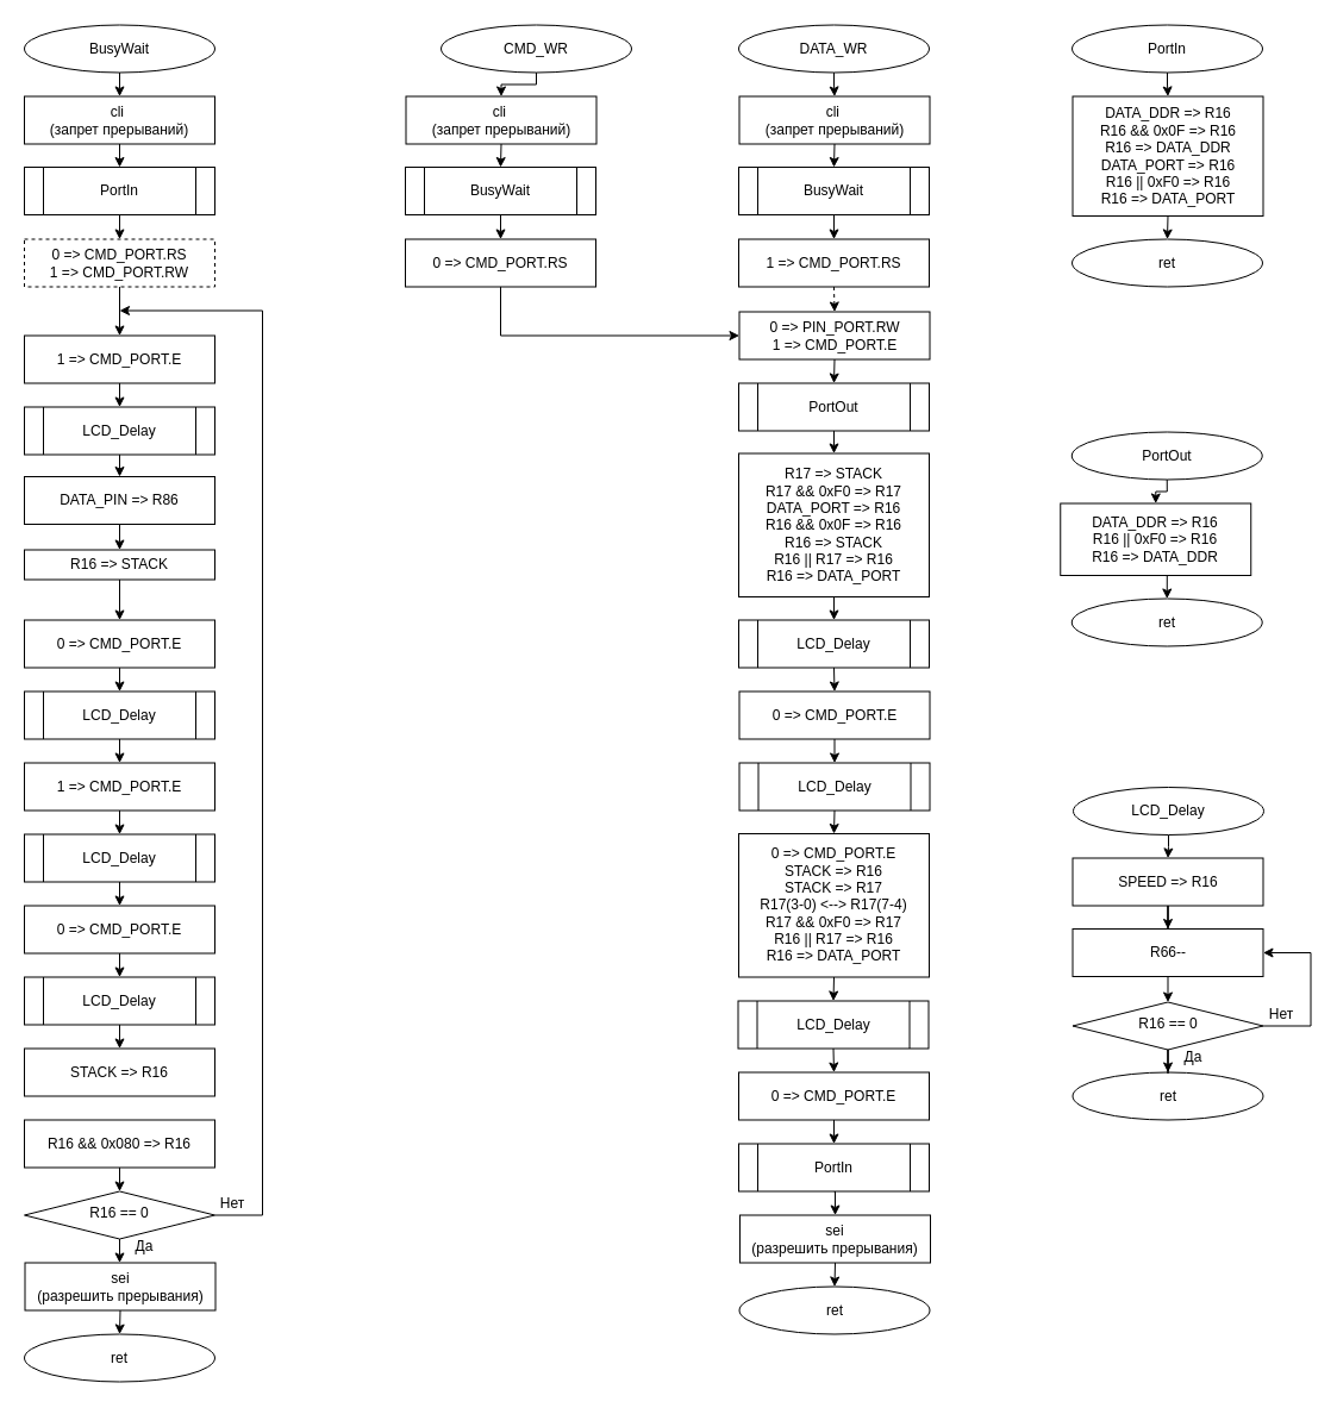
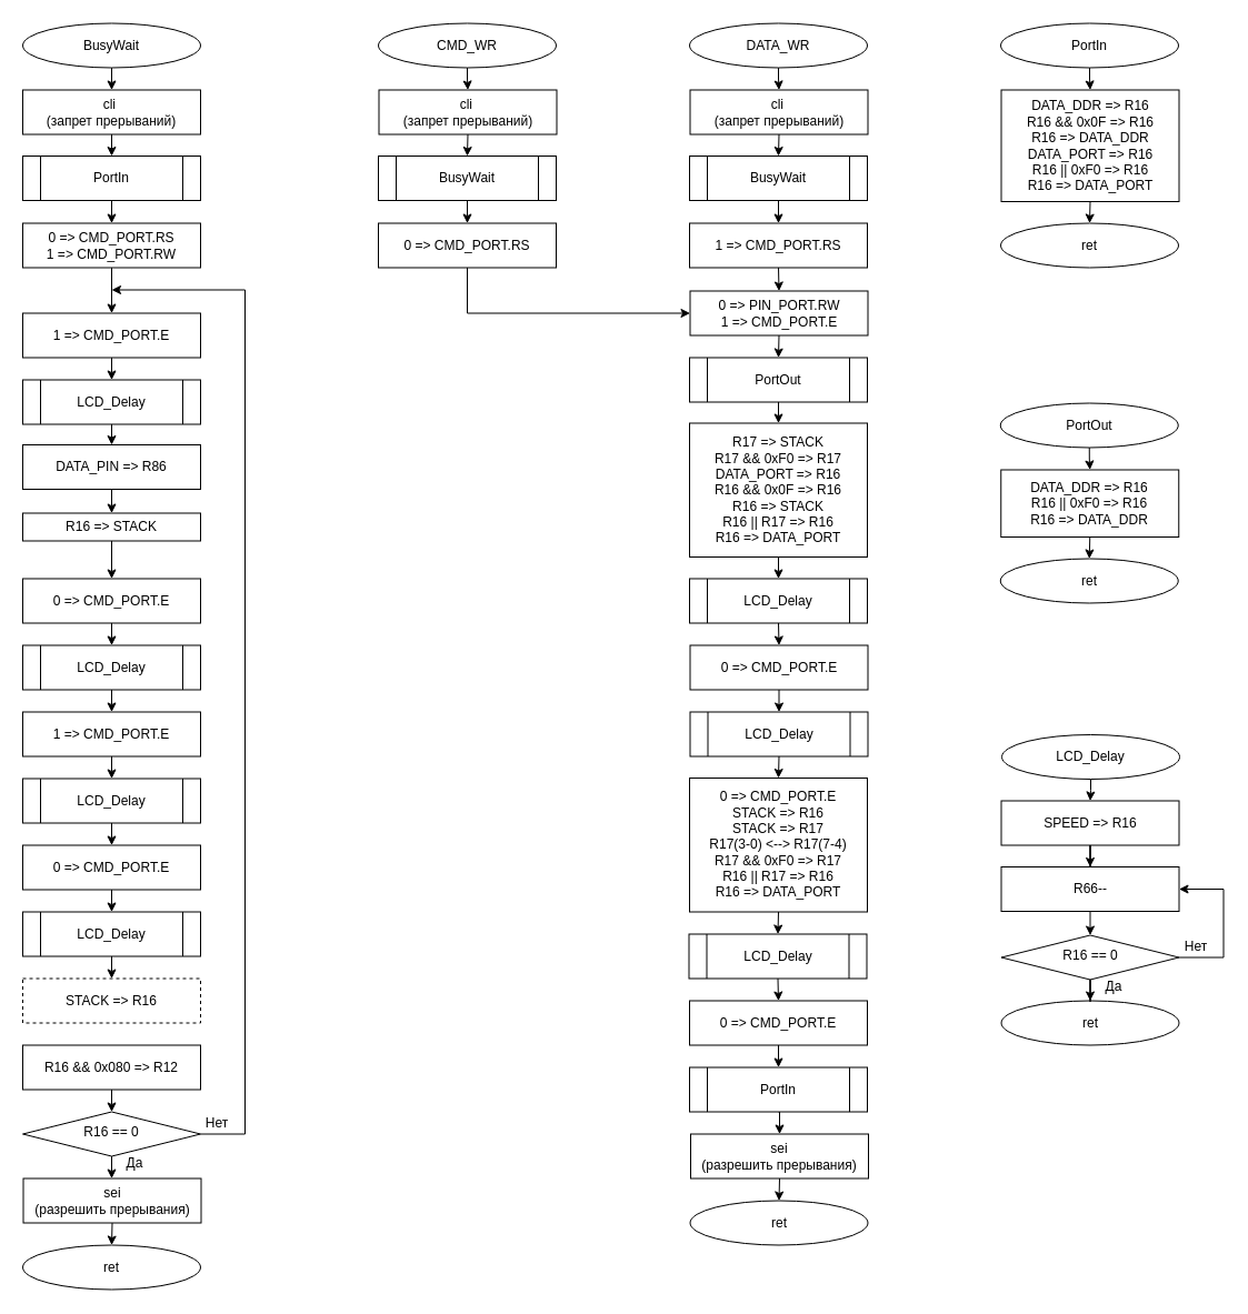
- <mxCell id="6" value="CMD_WR" style="ellipse;whiteSpace=wrap;html=1;" parent="1" vertex="1"><mxGeometry x="370" y="20.5" width="160" height="40" as="geometry" /></mxCell>
+ <mxCell id="6" value="CMD_WR" style="ellipse;whiteSpace=wrap;html=1;" parent="1" vertex="1"><mxGeometry x="340" y="20.5" width="160" height="40" as="geometry" /></mxCell>
- <mxCell id="12" value="0 =&amp;gt; CMD_PORT.RS&lt;br&gt;1 =&amp;gt; CMD_PORT.RW" style="rounded=1;whiteSpace=wrap;html=1;arcSize=0;dashed=1;" parent="1" vertex="1"><mxGeometry x="20" y="200.5" width="160" height="40" as="geometry" /></mxCell>
+ <mxCell id="12" value="0 =&amp;gt; CMD_PORT.RS&lt;br&gt;1 =&amp;gt; CMD_PORT.RW" style="rounded=1;whiteSpace=wrap;html=1;arcSize=0;" parent="1" vertex="1"><mxGeometry x="20" y="200.5" width="160" height="40" as="geometry" /></mxCell>
- <mxCell id="55" style="edgeStyle=orthogonalEdgeStyle;rounded=0;orthogonalLoop=1;jettySize=auto;html=1;exitX=0.5;exitY=1;exitDx=0;exitDy=0;entryX=0.5;entryY=0;entryDx=0;entryDy=0;dashed=1;" edge="1" parent="1" source="56" target="58"><mxGeometry relative="1" as="geometry" /></mxCell>
+ <mxCell id="55" style="edgeStyle=orthogonalEdgeStyle;rounded=0;orthogonalLoop=1;jettySize=auto;html=1;exitX=0.5;exitY=1;exitDx=0;exitDy=0;entryX=0.5;entryY=0;entryDx=0;entryDy=0;" edge="1" parent="1" source="56" target="58"><mxGeometry relative="1" as="geometry" /></mxCell>
- <mxCell id="87" value="DATA_DDR =&amp;gt; R16&lt;br&gt;R16 || 0xF0 =&amp;gt; R16&lt;br&gt;R16 =&amp;gt; DATA_DDR" style="rounded=1;whiteSpace=wrap;html=1;arcSize=0;" vertex="1" parent="1"><mxGeometry x="890.25" y="422.5" width="160" height="60.5" as="geometry" /></mxCell>
+ <mxCell id="87" value="DATA_DDR =&amp;gt; R16&lt;br&gt;R16 || 0xF0 =&amp;gt; R16&lt;br&gt;R16 =&amp;gt; DATA_DDR" style="rounded=1;whiteSpace=wrap;html=1;arcSize=0;" vertex="1" parent="1"><mxGeometry x="900.25" y="422.5" width="160" height="60.5" as="geometry" /></mxCell>
- <mxCell id="35" value="STACK =&amp;gt; R16" style="rounded=1;whiteSpace=wrap;html=1;arcSize=0;" parent="1" vertex="1"><mxGeometry x="20" y="880.5" width="160" height="40" as="geometry" /></mxCell>
+ <mxCell id="35" value="STACK =&amp;gt; R16" style="rounded=1;whiteSpace=wrap;html=1;arcSize=0;dashed=1;" parent="1" vertex="1"><mxGeometry x="20" y="880.5" width="160" height="40" as="geometry" /></mxCell>
- <mxCell id="37" value="R16 &amp;amp;&amp;amp; 0x080 =&amp;gt; R16" style="rounded=1;whiteSpace=wrap;html=1;arcSize=0;" parent="1" vertex="1"><mxGeometry x="20" y="940.5" width="160" height="40" as="geometry" /></mxCell>
+ <mxCell id="37" value="R16 &amp;amp;&amp;amp; 0x080 =&amp;gt; R12" style="rounded=1;whiteSpace=wrap;html=1;arcSize=0;" parent="1" vertex="1"><mxGeometry x="20" y="940.5" width="160" height="40" as="geometry" /></mxCell>
